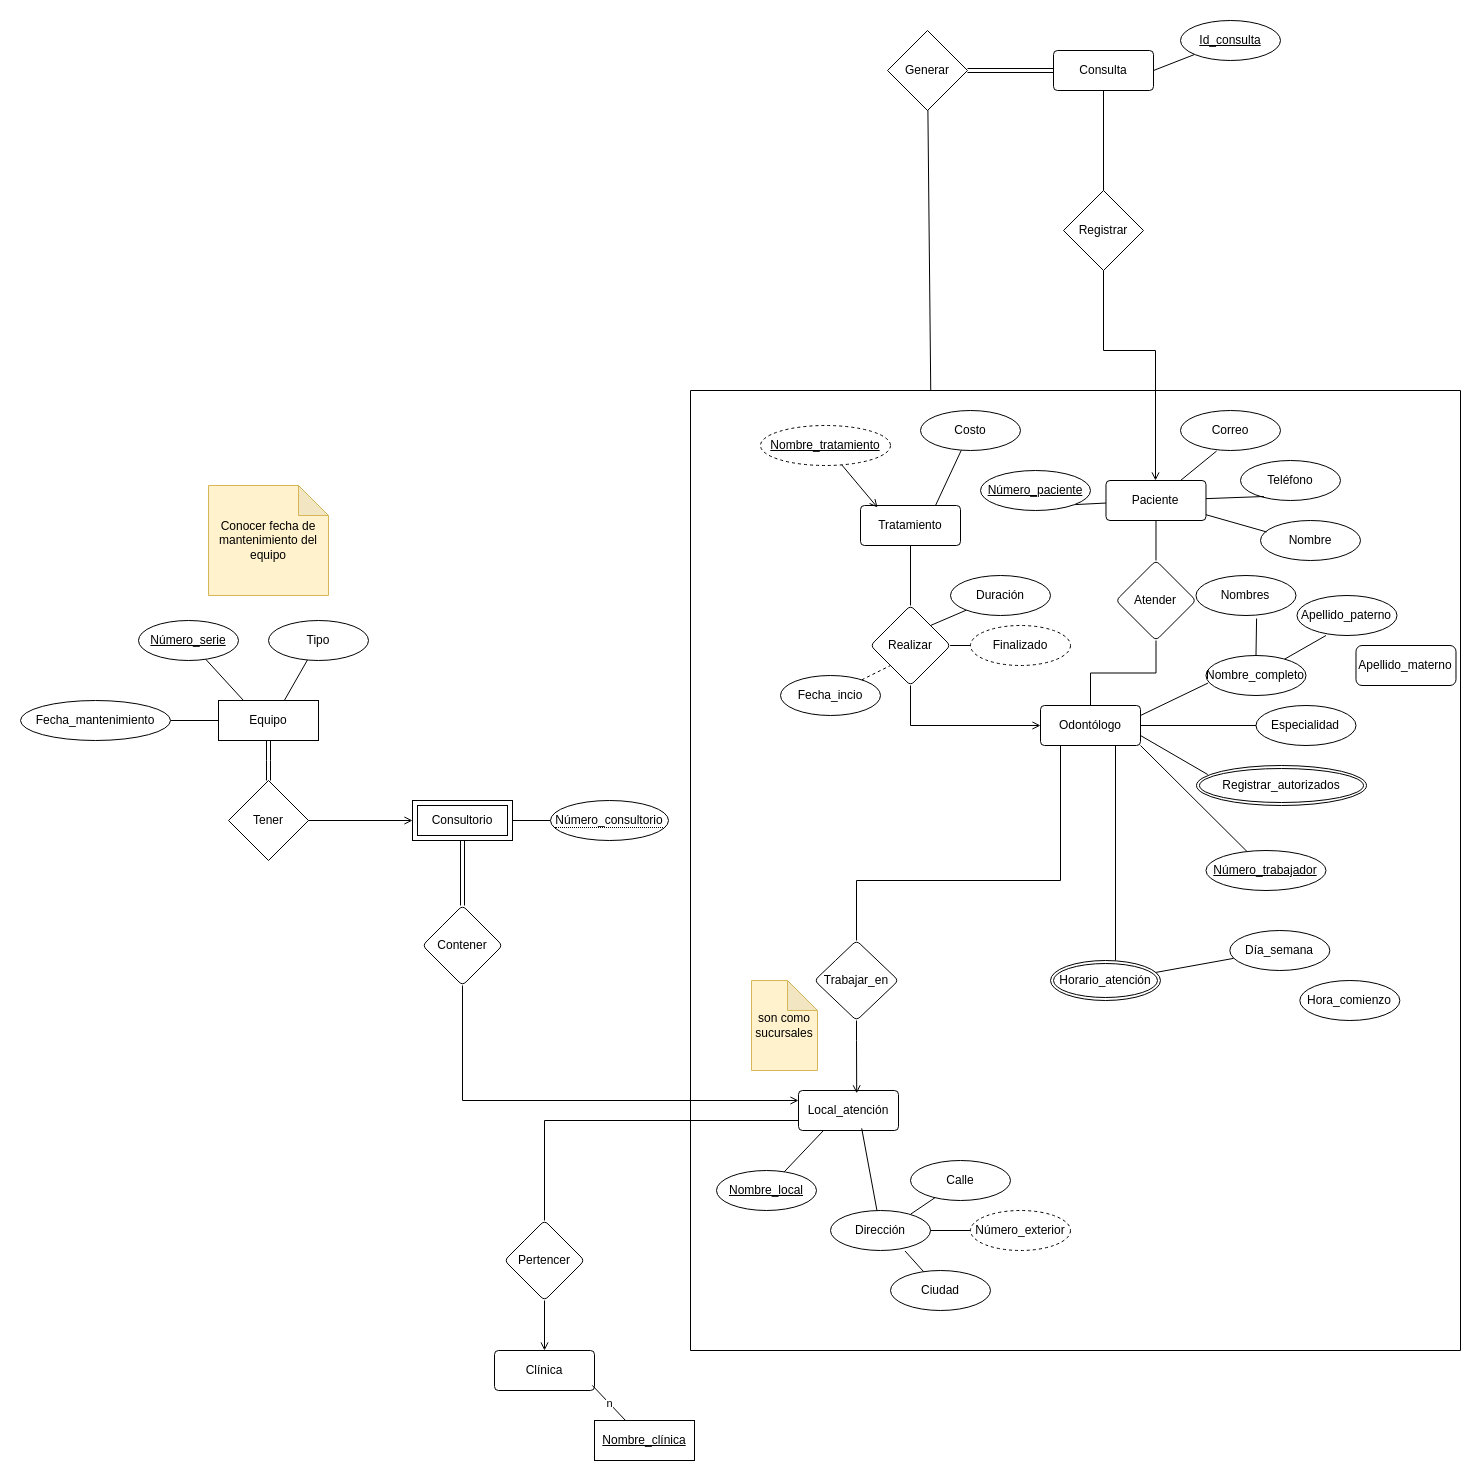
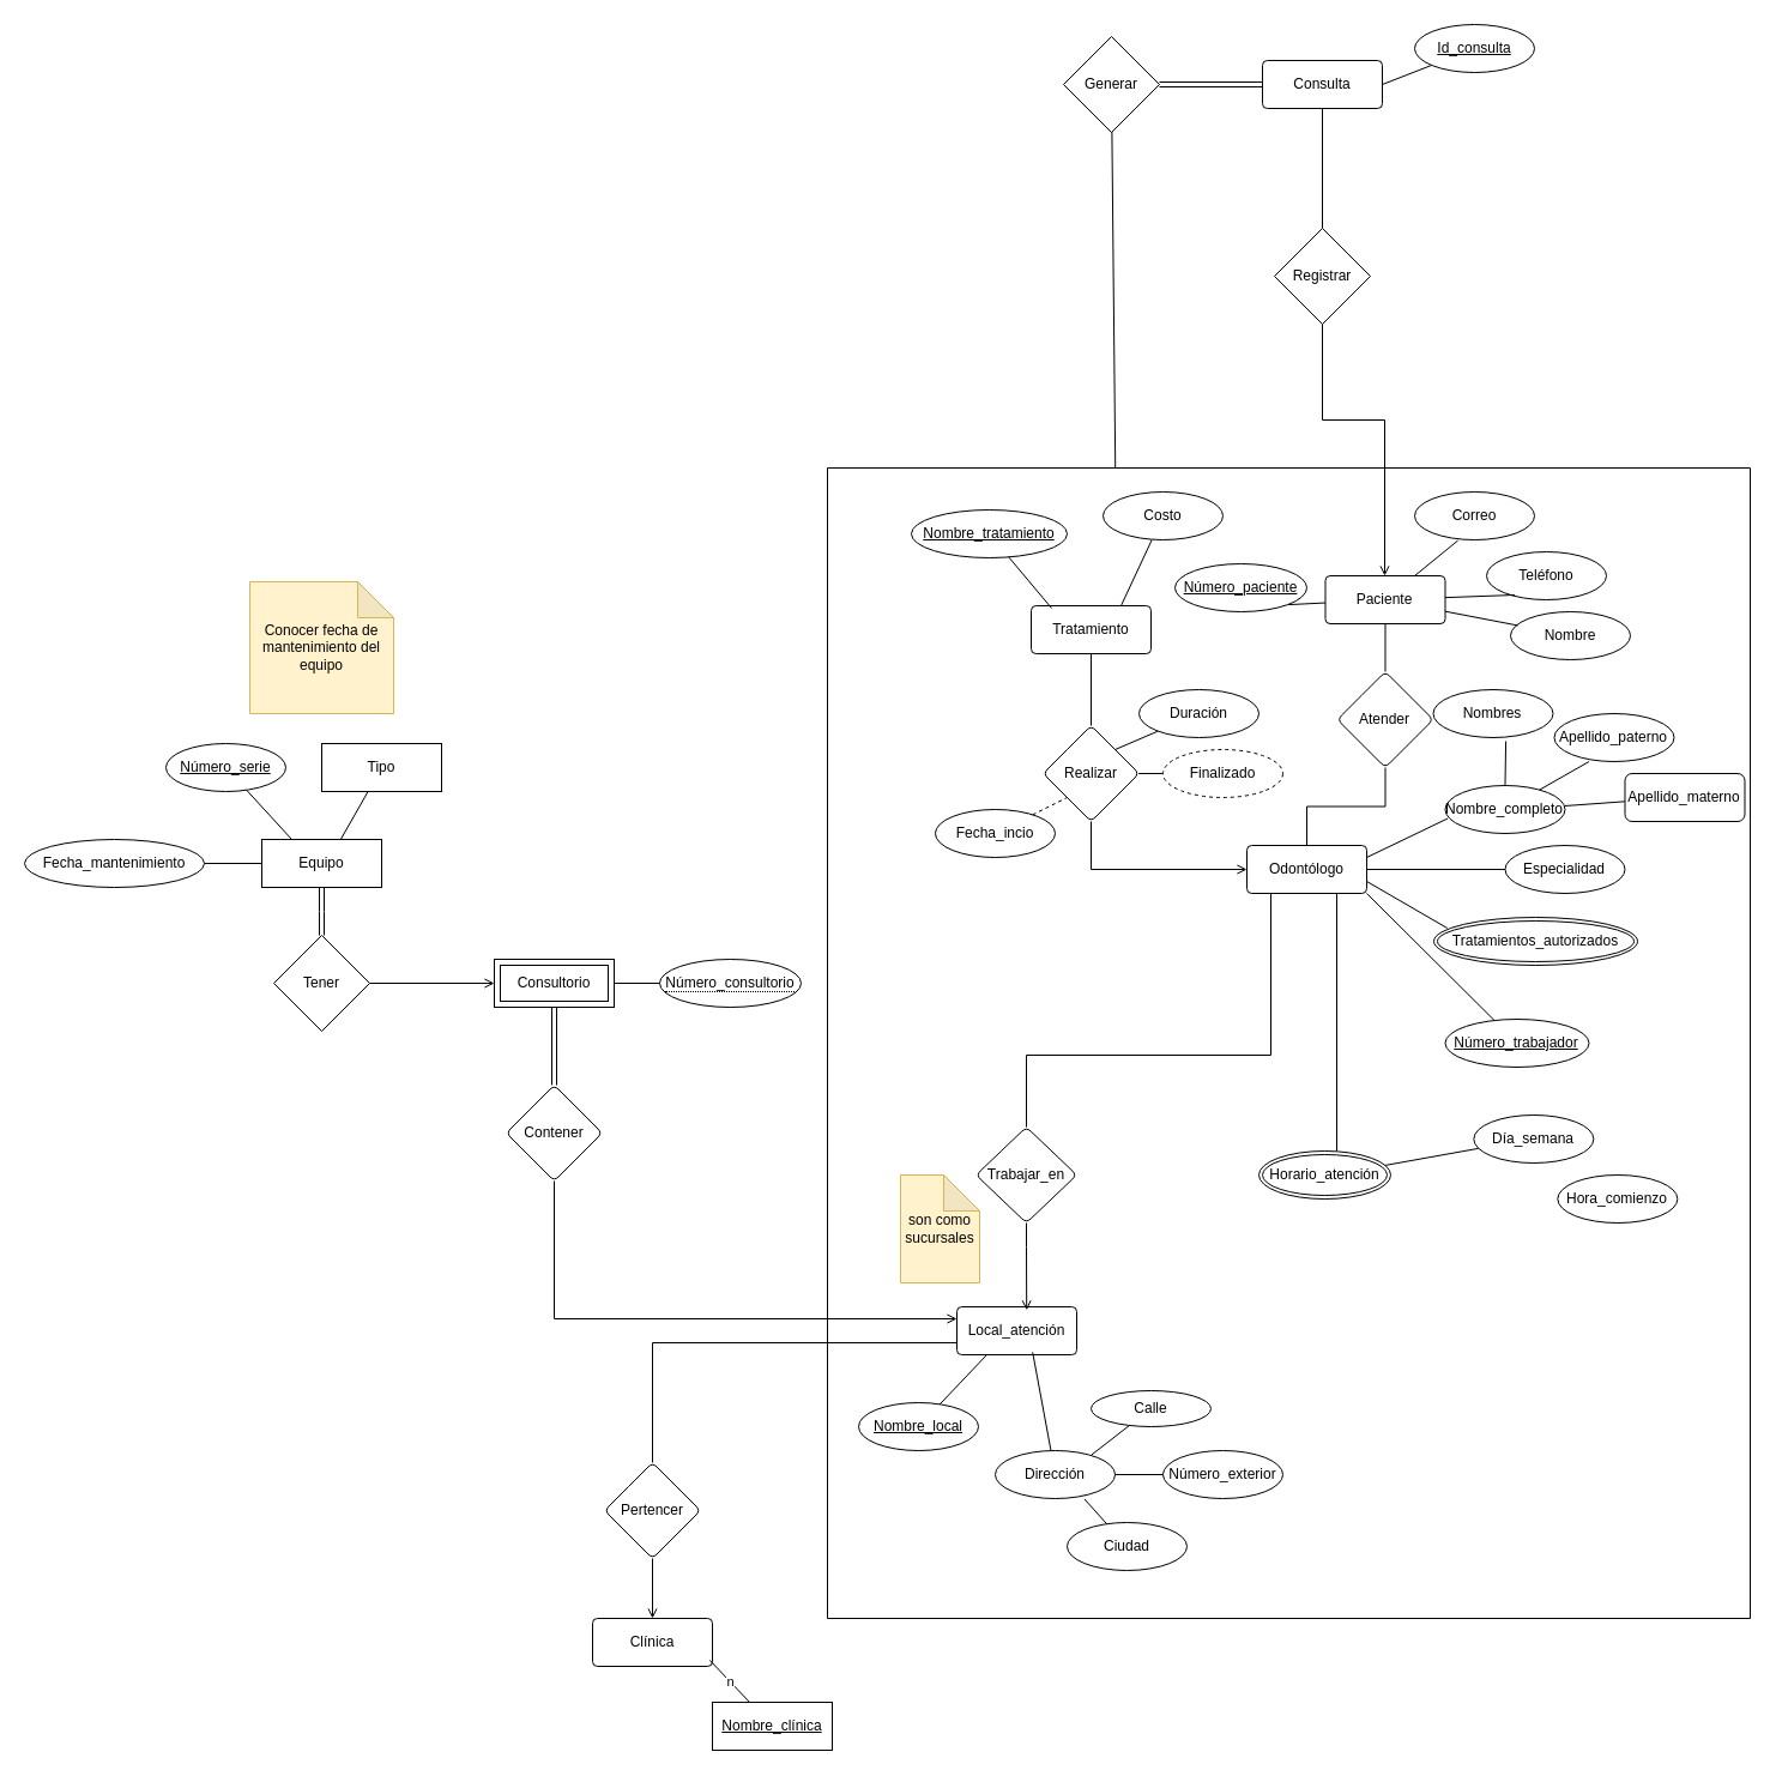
- <mxCell id="15" value="Nombre_tratamiento" style="ellipse;whiteSpace=wrap;html=1;align=center;fontStyle=4;dashed=1;" vertex="1" parent="1"><mxGeometry x="760" y="425" width="130" height="40" as="geometry" /></mxCell>
+ <mxCell id="15" value="Nombre_tratamiento" style="ellipse;whiteSpace=wrap;html=1;align=center;fontStyle=4;" vertex="1" parent="1"><mxGeometry x="760" y="425" width="130" height="40" as="geometry" /></mxCell>
- <mxCell id="49" style="rounded=0;orthogonalLoop=1;jettySize=auto;html=1;entryX=0.17;entryY=0.05;entryDx=0;entryDy=0;entryPerimeter=0;endArrow=open;endFill=0;" edge="1" parent="1" source="15" target="14"><mxGeometry relative="1" as="geometry" /></mxCell>
+ <mxCell id="49" style="rounded=0;orthogonalLoop=1;jettySize=auto;html=1;entryX=0.17;entryY=0.05;entryDx=0;entryDy=0;entryPerimeter=0;endArrow=none;endFill=0;" edge="1" parent="1" source="15" target="14"><mxGeometry relative="1" as="geometry" /></mxCell>
- <mxCell id="69" value="Nombre" style="ellipse;whiteSpace=wrap;html=1;align=center;" vertex="1" parent="63"><mxGeometry x="570" y="130" width="100" height="40" as="geometry" /></mxCell>
+ <mxCell id="69" value="Nombre" style="ellipse;whiteSpace=wrap;html=1;align=center;" vertex="1" parent="63"><mxGeometry x="570" y="120" width="100" height="40" as="geometry" /></mxCell>
- <mxCell id="9" value="Tipo" style="ellipse;whiteSpace=wrap;html=1;align=center;" vertex="1" parent="1"><mxGeometry x="268" y="620" width="100" height="40" as="geometry" /></mxCell>
+ <mxCell id="9" value="Tipo" style="whiteSpace=wrap;html=1;align=center;rounded=0;" vertex="1" parent="1"><mxGeometry x="268" y="620" width="100" height="40" as="geometry" /></mxCell>
+ <mxCell id="24" style="rounded=0;orthogonalLoop=1;jettySize=auto;html=1;endArrow=none;endFill=0;" edge="1" parent="1" source="25" target="28"><mxGeometry relative="1" as="geometry" /></mxCell>
- <mxCell id="29" value="Registrar_autorizados" style="ellipse;shape=doubleEllipse;margin=3;whiteSpace=wrap;html=1;align=center;" vertex="1" parent="1"><mxGeometry x="1196" y="765" width="170" height="40" as="geometry" /></mxCell>
+ <mxCell id="29" value="Tratamientos_autorizados" style="ellipse;shape=doubleEllipse;margin=3;whiteSpace=wrap;html=1;align=center;" vertex="1" parent="1"><mxGeometry x="1196" y="765" width="170" height="40" as="geometry" /></mxCell>
- <mxCell id="53" value="Calle" style="ellipse;whiteSpace=wrap;html=1;align=center;" vertex="1" parent="1"><mxGeometry x="910" y="1160" width="100" height="40" as="geometry" /></mxCell>
+ <mxCell id="53" value="Calle" style="ellipse;whiteSpace=wrap;html=1;align=center;" vertex="1" parent="1"><mxGeometry x="910" y="1160" width="100" height="30" as="geometry" /></mxCell>
- <mxCell id="56" value="Número_exterior" style="ellipse;whiteSpace=wrap;html=1;align=center;dashed=1;" vertex="1" parent="1"><mxGeometry x="970" y="1210" width="100" height="40" as="geometry" /></mxCell>
+ <mxCell id="56" value="Número_exterior" style="ellipse;whiteSpace=wrap;html=1;align=center;" vertex="1" parent="1"><mxGeometry x="970" y="1210" width="100" height="40" as="geometry" /></mxCell>
